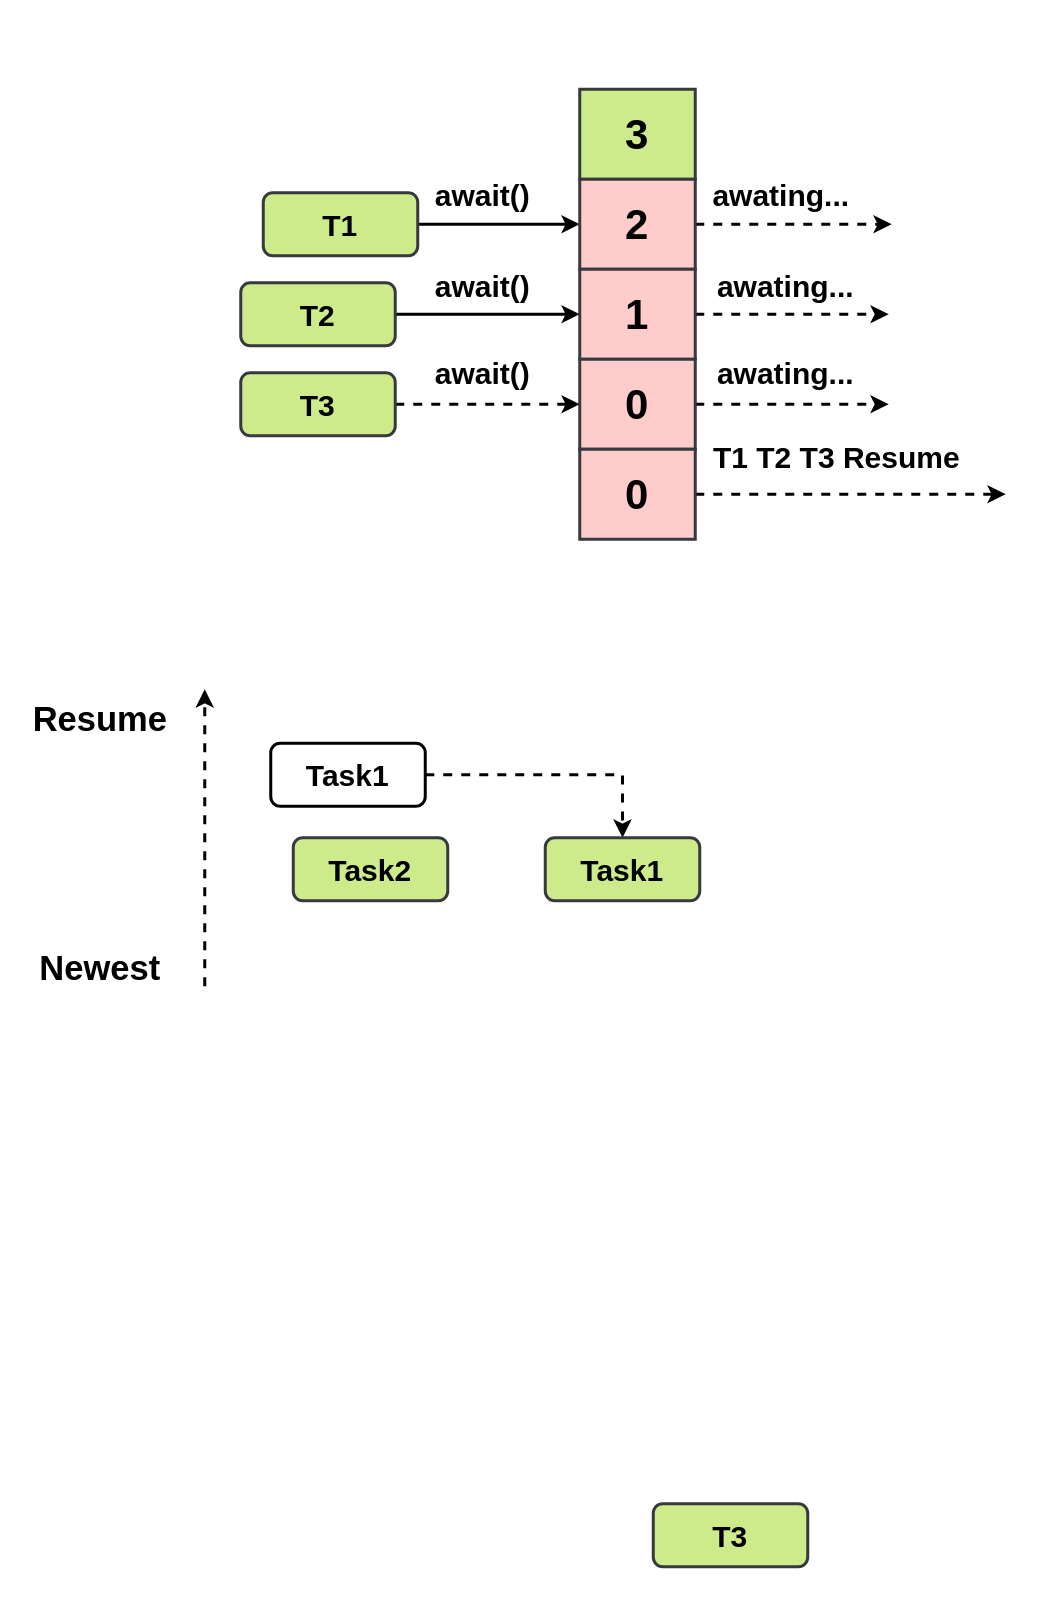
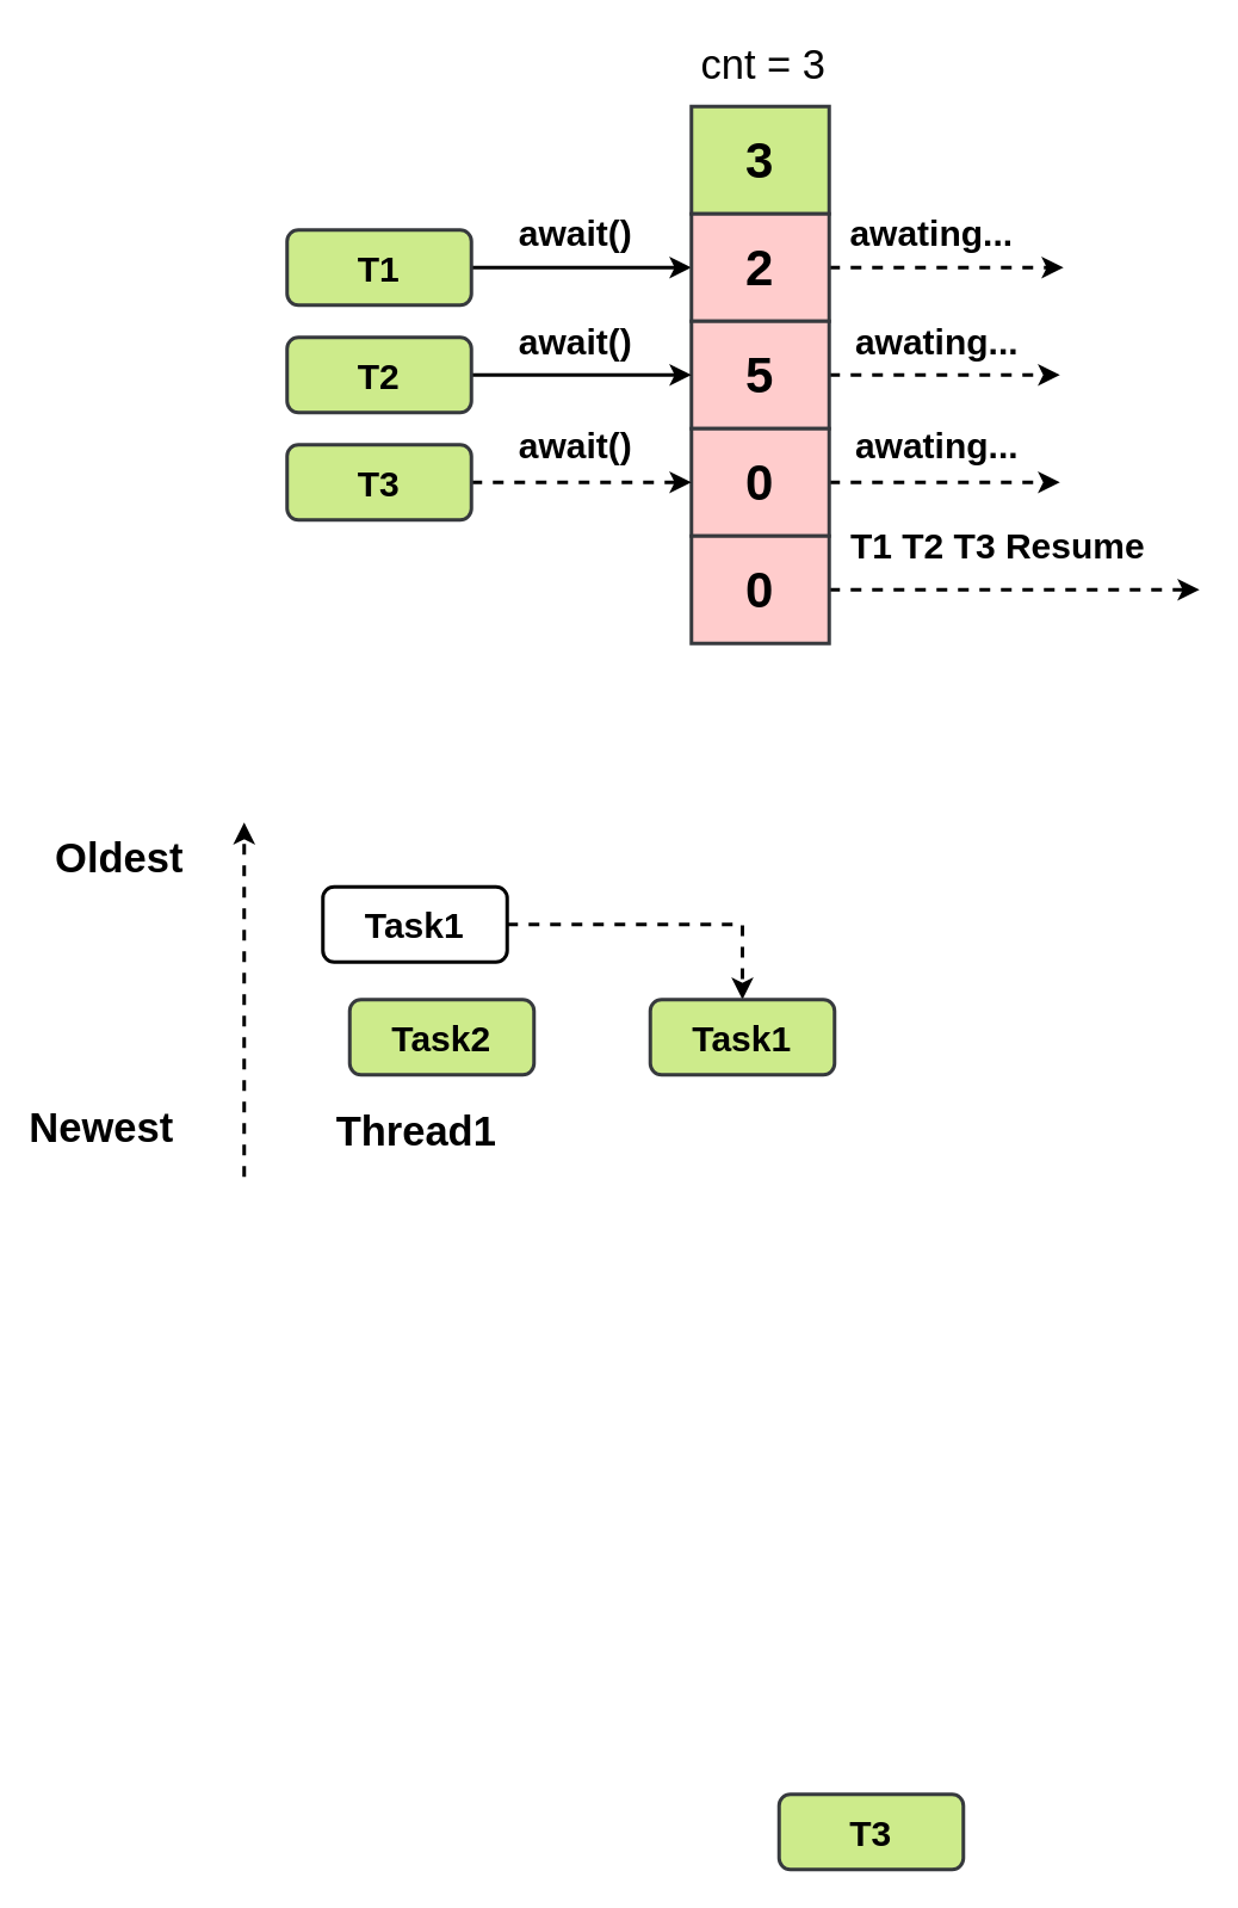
+ <mxCell id="17" value="cnt = 3" style="text;html=1;align=center;verticalAlign=middle;resizable=0;points=[];autosize=1;fontSize=23;" parent="1" vertex="1"><mxGeometry x="386" y="20" width="80" height="32" as="geometry" /></mxCell>
- <mxCell id="3" value="T1" style="rounded=1;whiteSpace=wrap;html=1;strokeWidth=2;fontSize=20;fontStyle=1;fillColor=#cdeb8b;strokeColor=#36393d;" parent="1" vertex="1"><mxGeometry x="175" y="128" width="103" height="42" as="geometry" /></mxCell>
+ <mxCell id="3" value="T1" style="rounded=1;whiteSpace=wrap;html=1;strokeWidth=2;fontSize=20;fontStyle=1;fillColor=#cdeb8b;strokeColor=#36393d;" parent="1" vertex="1"><mxGeometry x="160" y="128" width="103" height="42" as="geometry" /></mxCell>
- <mxCell id="8" value="1" style="rounded=0;whiteSpace=wrap;html=1;fontSize=28;fontStyle=1;strokeWidth=2;fillColor=#ffcccc;strokeColor=#36393d;" parent="1" vertex="1"><mxGeometry x="386" y="179" width="77" height="60" as="geometry" /></mxCell>
+ <mxCell id="8" value="5" style="rounded=0;whiteSpace=wrap;html=1;fontSize=28;fontStyle=1;strokeWidth=2;fillColor=#ffcccc;strokeColor=#36393d;" parent="1" vertex="1"><mxGeometry x="386" y="179" width="77" height="60" as="geometry" /></mxCell>
- <mxCell id="32" value="Resume" style="text;html=1;align=center;verticalAlign=middle;resizable=0;points=[];autosize=1;fontSize=23;fontStyle=1" parent="1" vertex="1"><mxGeometry x="25" y="463" width="82" height="32" as="geometry" /></mxCell>
+ <mxCell id="32" value="Oldest" style="text;html=1;align=center;verticalAlign=middle;resizable=0;points=[];autosize=1;fontSize=23;fontStyle=1" parent="1" vertex="1"><mxGeometry x="25" y="463" width="82" height="32" as="geometry" /></mxCell>
+ <mxCell id="29" value="Thread1" style="text;html=1;align=center;verticalAlign=middle;resizable=0;points=[];autosize=1;fontSize=23;fontStyle=1" parent="1" vertex="1"><mxGeometry x="182.5" y="616" width="99" height="32" as="geometry" /></mxCell>
- <mxCell id="31" value="Newest" style="text;html=1;align=center;verticalAlign=middle;resizable=0;points=[];autosize=1;fontSize=23;fontStyle=1" parent="1" vertex="1"><mxGeometry x="20" y="629" width="91" height="32" as="geometry" /></mxCell>
+ <mxCell id="31" value="Newest" style="text;html=1;align=center;verticalAlign=middle;resizable=0;points=[];autosize=1;fontSize=23;fontStyle=1" parent="1" vertex="1"><mxGeometry x="10" y="614" width="91" height="32" as="geometry" /></mxCell>
